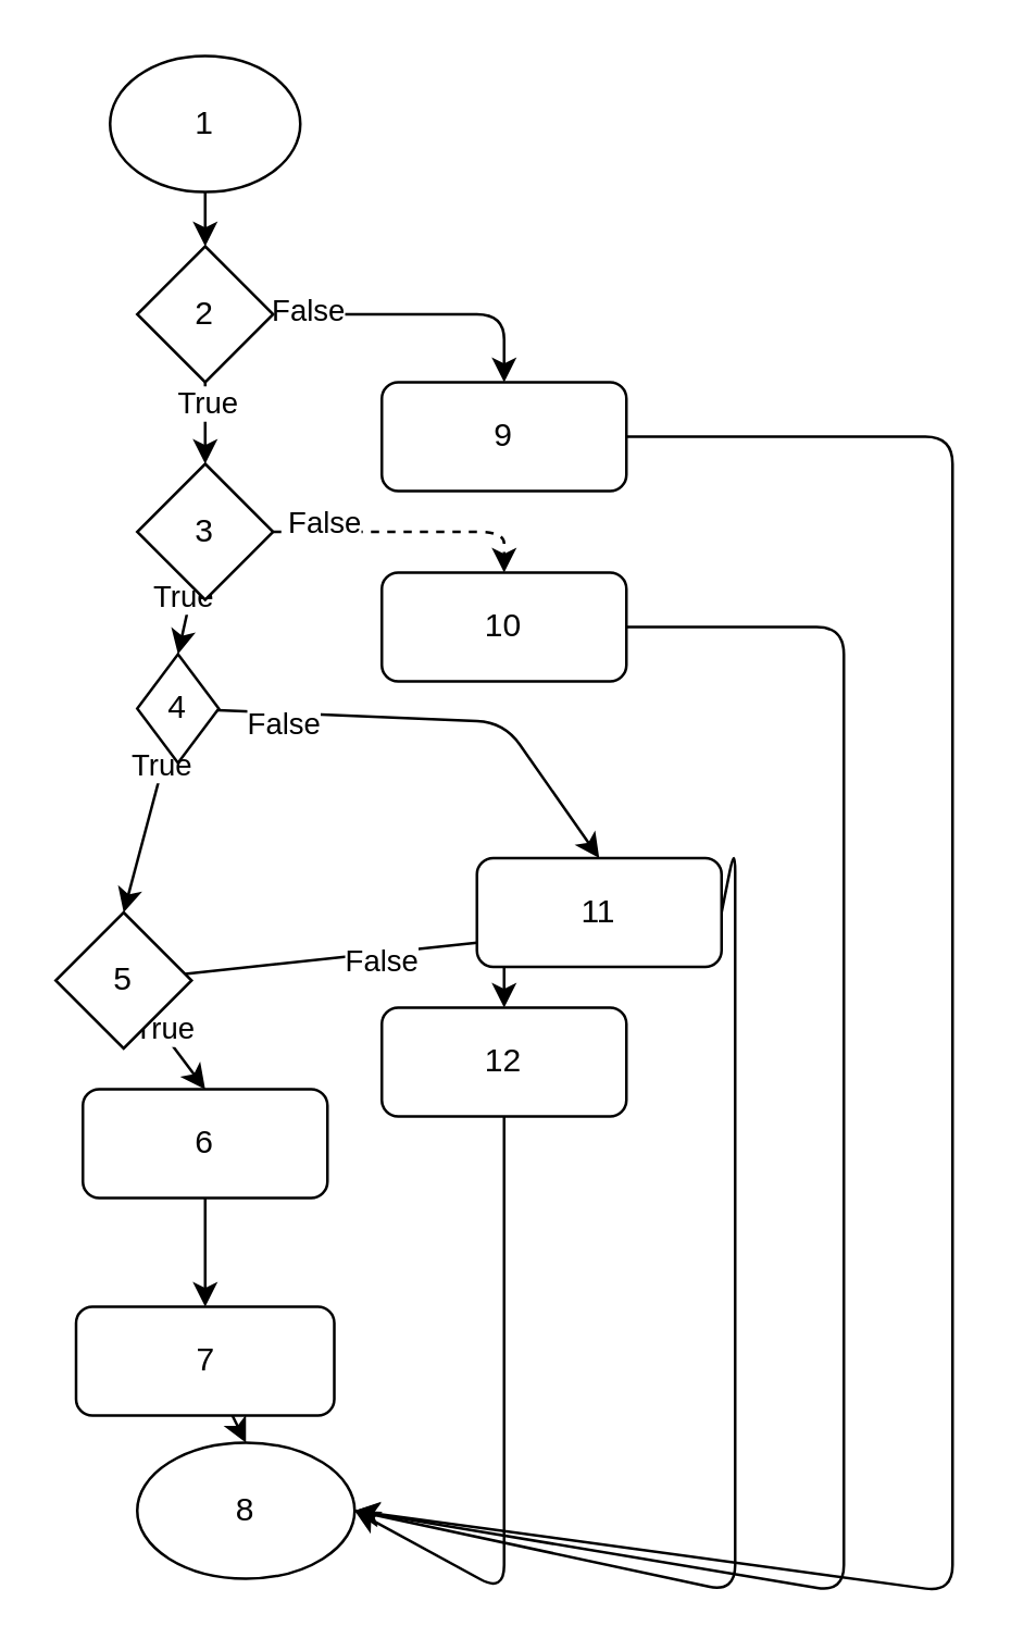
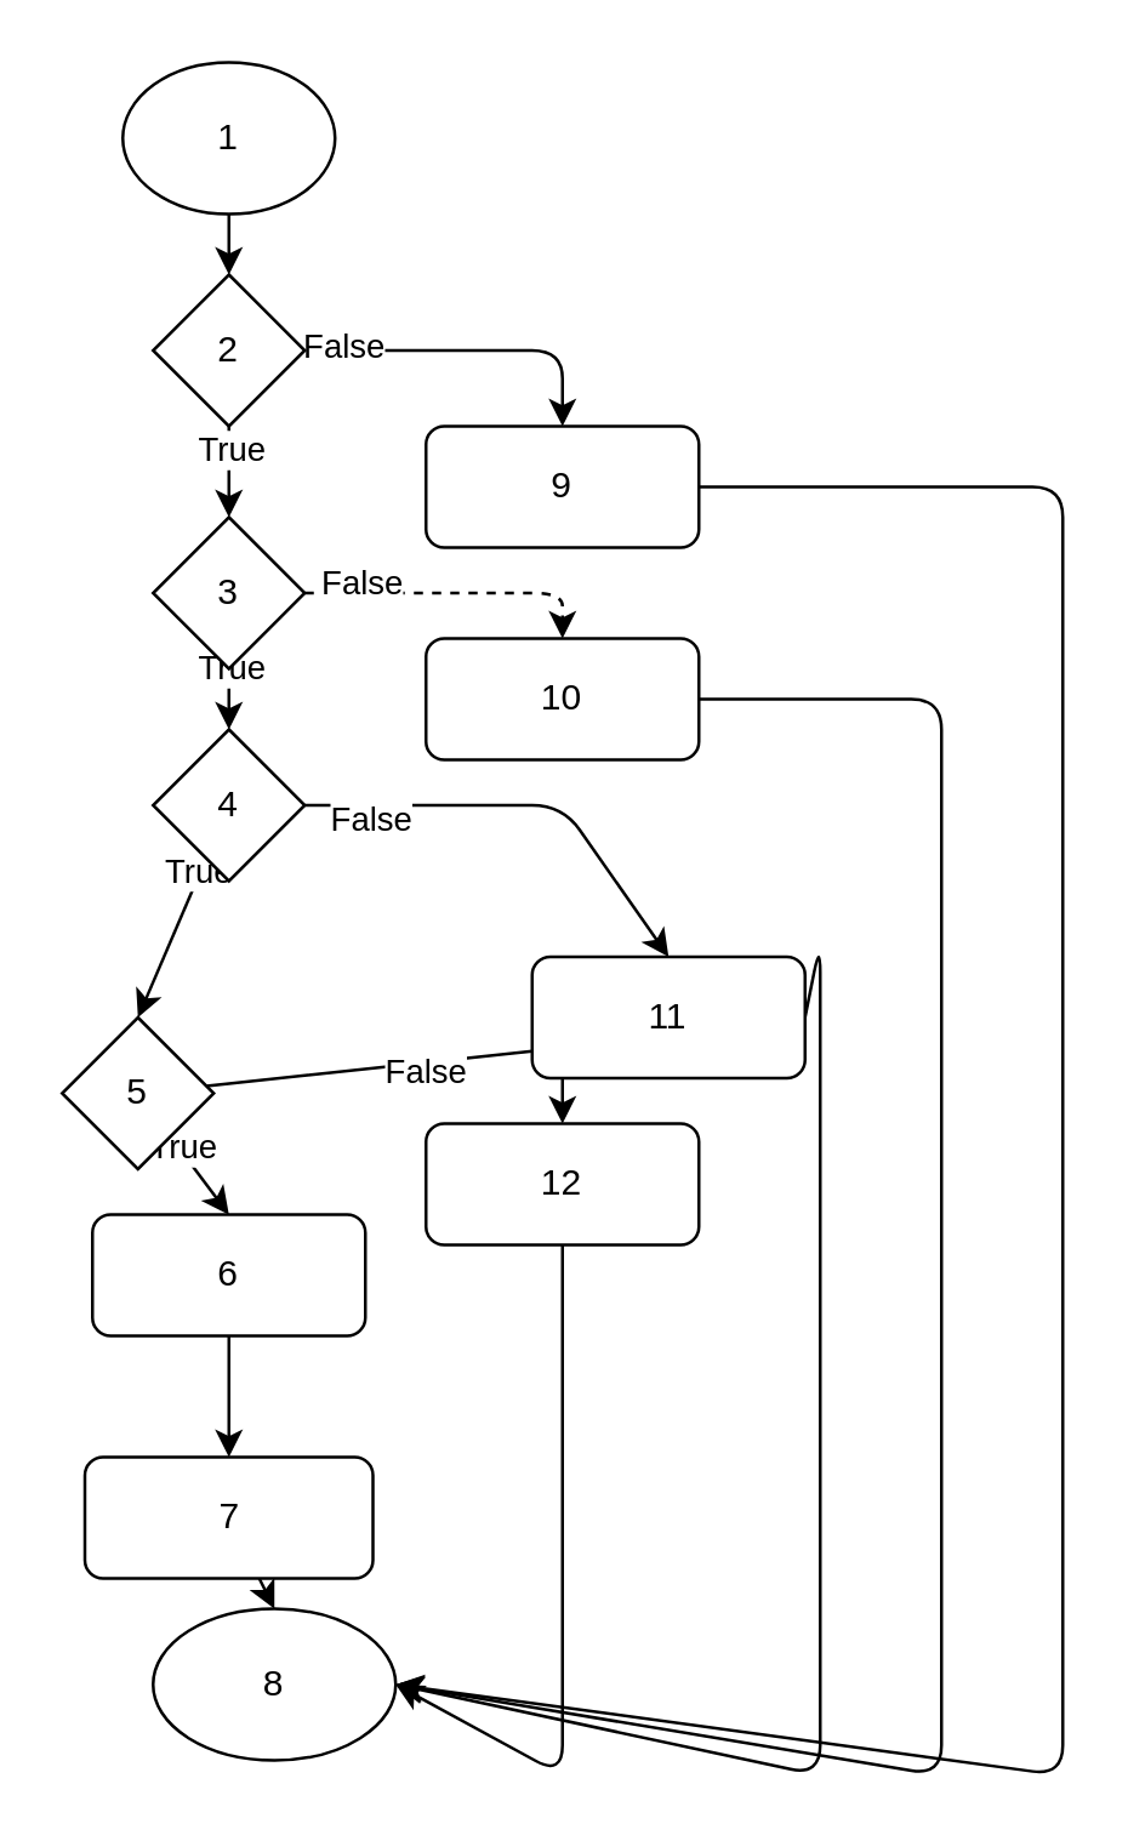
- <mxCell id="18" value="4" style="rhombus;whiteSpace=wrap;html=1;" parent="1" vertex="1"><mxGeometry x="50" y="240" width="30" height="40" as="geometry" /></mxCell>
+ <mxCell id="18" value="4" style="rhombus;whiteSpace=wrap;html=1;" parent="1" vertex="1"><mxGeometry x="50" y="240" width="50" height="50" as="geometry" /></mxCell>
- <mxCell id="32" style="edgeStyle=none;html=1;exitX=1;exitY=0.5;exitDx=0;exitDy=0;entryX=1;entryY=0.5;entryDx=0;entryDy=0;endArrow=none;" parent="1" source="33" edge="1" target="36"><mxGeometry relative="1" as="geometry"><mxPoint x="290" y="880" as="targetPoint" /><Array as="points"><mxPoint x="270" y="310" /><mxPoint x="270" y="585" /></Array></mxGeometry></mxCell>
+ <mxCell id="32" style="edgeStyle=none;html=1;exitX=1;exitY=0.5;exitDx=0;exitDy=0;entryX=1;entryY=0.5;entryDx=0;entryDy=0;" parent="1" source="33" edge="1" target="36"><mxGeometry relative="1" as="geometry"><mxPoint x="290" y="880" as="targetPoint" /><Array as="points"><mxPoint x="270" y="310" /><mxPoint x="270" y="585" /></Array></mxGeometry></mxCell>
